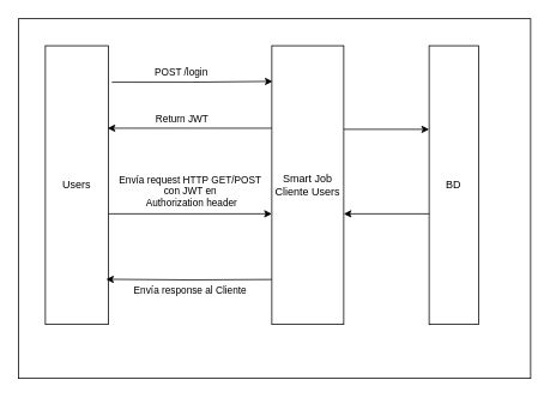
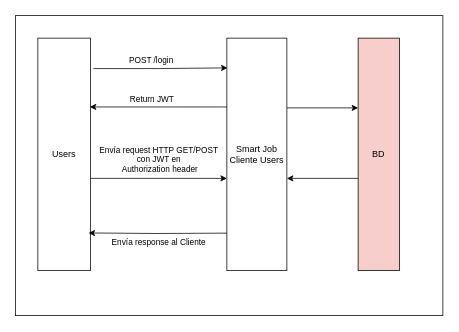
- <mxCell id="13" value="BD" style="rounded=0;whiteSpace=wrap;html=1;" parent="1" vertex="1"><mxGeometry x="477" y="50" width="55" height="310" as="geometry" /></mxCell>
+ <mxCell id="13" value="BD" style="rounded=0;whiteSpace=wrap;html=1;fillColor=#f8cecc;" parent="1" vertex="1"><mxGeometry x="477" y="50" width="55" height="310" as="geometry" /></mxCell>
